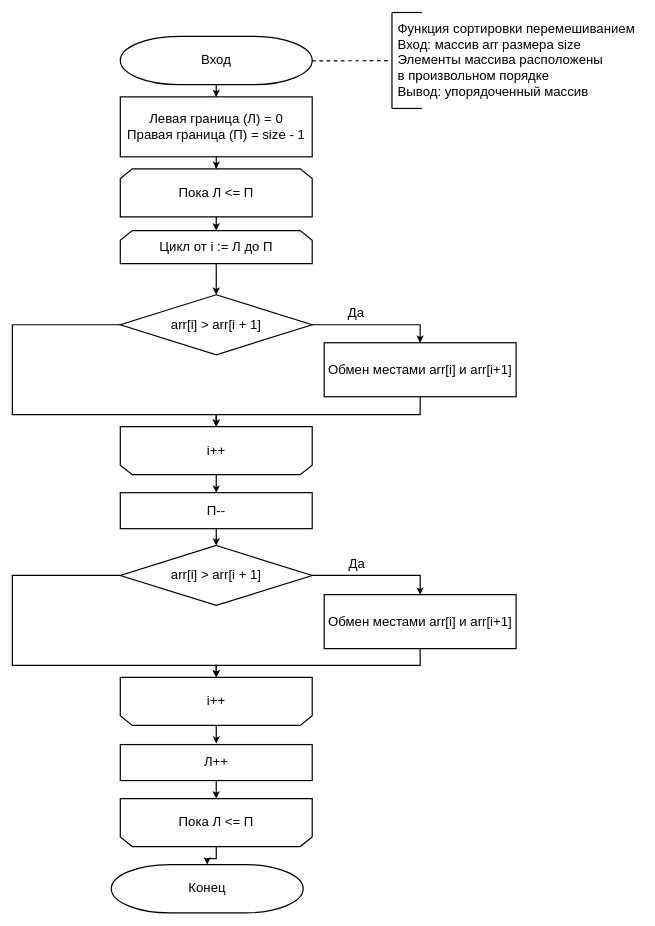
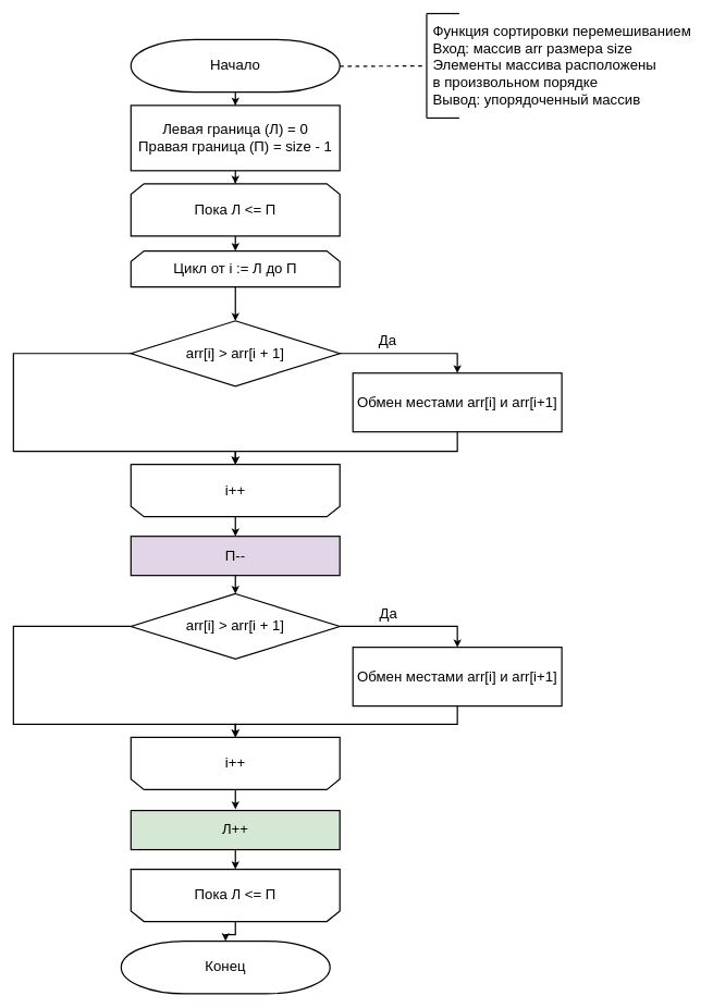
- <mxCell id="3" value="Вход" style="strokeWidth=2;html=1;shape=mxgraph.flowchart.terminator;whiteSpace=wrap;fontSize=22;" parent="1" vertex="1"><mxGeometry x="200" y="59.99" width="320" height="80.67" as="geometry" /></mxCell>
+ <mxCell id="3" value="Начало" style="strokeWidth=2;html=1;shape=mxgraph.flowchart.terminator;whiteSpace=wrap;fontSize=22;" parent="1" vertex="1"><mxGeometry x="200" y="59.99" width="320" height="80.67" as="geometry" /></mxCell>
- <mxCell id="24" value="П--" style="rounded=0;whiteSpace=wrap;html=1;strokeWidth=2;fontSize=22;" parent="1" vertex="1"><mxGeometry x="200" y="821" width="320" height="60" as="geometry" /></mxCell>
+ <mxCell id="24" value="П--" style="rounded=0;whiteSpace=wrap;html=1;strokeWidth=2;fontSize=22;fillColor=#e1d5e7;" parent="1" vertex="1"><mxGeometry x="200" y="821" width="320" height="60" as="geometry" /></mxCell>
- <mxCell id="34" value="Л++" style="rounded=0;whiteSpace=wrap;html=1;strokeWidth=2;fontSize=22;" parent="1" vertex="1"><mxGeometry x="200" y="1241" width="320" height="60" as="geometry" /></mxCell>
+ <mxCell id="34" value="Л++" style="rounded=0;whiteSpace=wrap;html=1;strokeWidth=2;fontSize=22;fillColor=#d5e8d4;" parent="1" vertex="1"><mxGeometry x="200" y="1241" width="320" height="60" as="geometry" /></mxCell>
